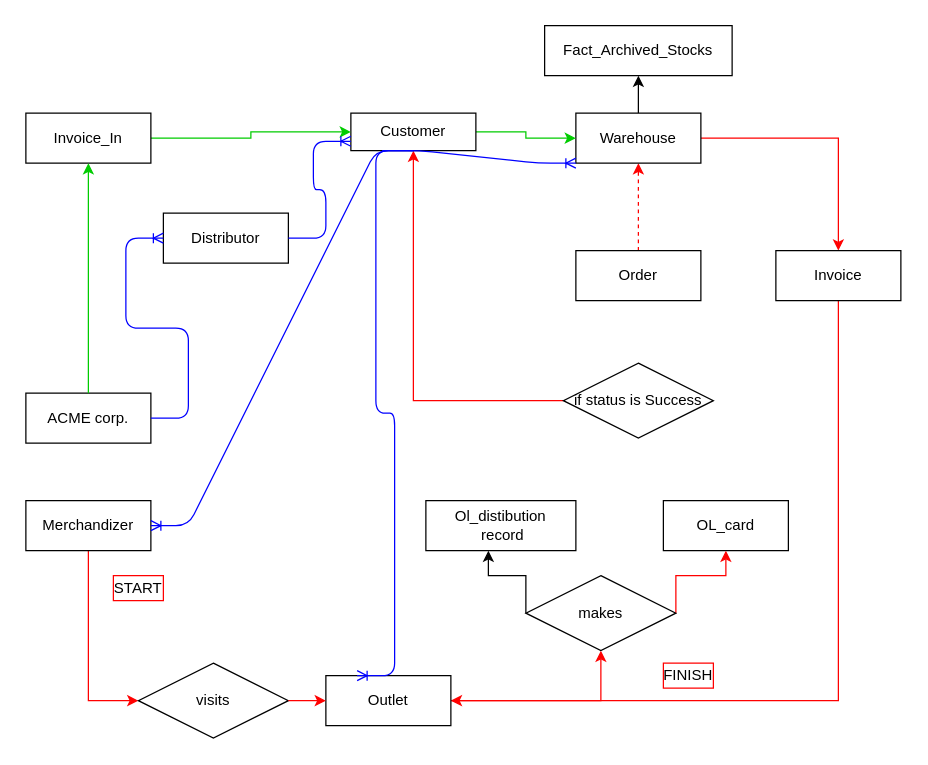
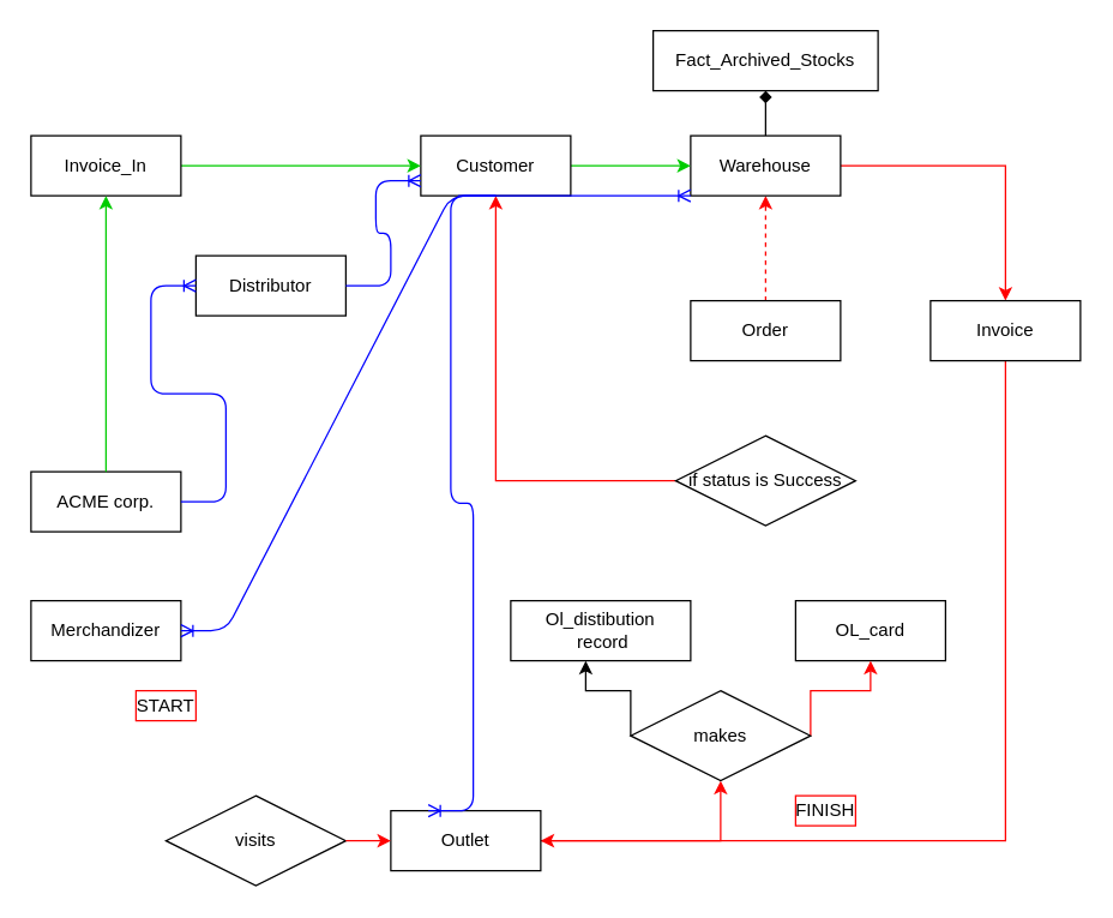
- <mxCell id="8" value="" style="edgeStyle=orthogonalEdgeStyle;rounded=0;orthogonalLoop=1;jettySize=auto;html=1;strokeColor=#000000;" edge="1" parent="1" source="9" target="31"><mxGeometry relative="1" as="geometry" /></mxCell>
+ <mxCell id="8" value="" style="edgeStyle=orthogonalEdgeStyle;rounded=0;orthogonalLoop=1;jettySize=auto;html=1;strokeColor=#000000;endArrow=diamond;" edge="1" parent="1" source="9" target="31"><mxGeometry relative="1" as="geometry" /></mxCell>
- <mxCell id="22" value="Customer" style="whiteSpace=wrap;html=1;align=center;" vertex="1" parent="1"><mxGeometry x="280" y="90" width="100" height="30" as="geometry" /></mxCell>
+ <mxCell id="22" value="Customer" style="whiteSpace=wrap;html=1;align=center;" vertex="1" parent="1"><mxGeometry x="280" y="90" width="100" height="40" as="geometry" /></mxCell>
- <mxCell id="2" value="" style="edgeStyle=orthogonalEdgeStyle;rounded=0;orthogonalLoop=1;jettySize=auto;html=1;strokeColor=#FF0000;entryX=0;entryY=0.5;entryDx=0;entryDy=0;" edge="1" parent="1" source="3" target="11"><mxGeometry relative="1" as="geometry"><Array as="points"><mxPoint x="70" y="560" /></Array></mxGeometry></mxCell>
